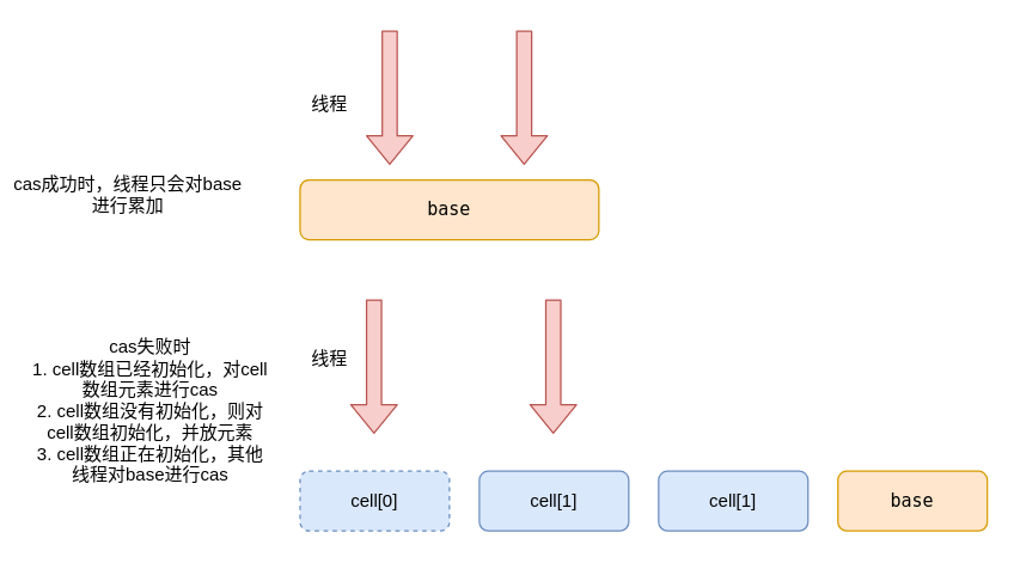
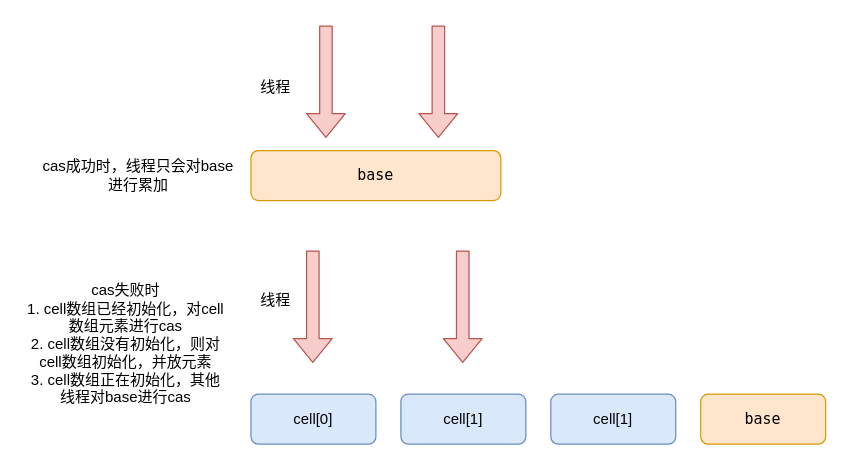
- <mxCell id="6" value="cas成功时，线程只会对&lt;span&gt;base进行累加&lt;/span&gt;" style="text;html=1;strokeColor=none;fillColor=none;align=center;verticalAlign=middle;whiteSpace=wrap;rounded=0;" vertex="1" parent="1"><mxGeometry x="5" y="85" width="160" height="90" as="geometry" /></mxCell>
+ <mxCell id="6" value="cas成功时，线程只会对&lt;span&gt;base进行累加&lt;/span&gt;" style="text;html=1;strokeColor=none;fillColor=none;align=center;verticalAlign=middle;whiteSpace=wrap;rounded=0;" vertex="1" parent="1"><mxGeometry x="30" y="95" width="160" height="90" as="geometry" /></mxCell>
- <mxCell id="5" value="&lt;pre&gt;&lt;span style=&quot;font-family: &amp;#34;helvetica&amp;#34;&quot;&gt;cell[0]&lt;/span&gt;&lt;br&gt;&lt;/pre&gt;" style="rounded=1;whiteSpace=wrap;html=1;fillColor=#dae8fc;strokeColor=#6c8ebf;dashed=1;" vertex="1" parent="1"><mxGeometry x="200" y="315" width="100" height="40" as="geometry" /></mxCell>
+ <mxCell id="5" value="&lt;pre&gt;&lt;span style=&quot;font-family: &amp;#34;helvetica&amp;#34;&quot;&gt;cell[0]&lt;/span&gt;&lt;br&gt;&lt;/pre&gt;" style="rounded=1;whiteSpace=wrap;html=1;fillColor=#dae8fc;strokeColor=#6c8ebf;" vertex="1" parent="1"><mxGeometry x="200" y="315" width="100" height="40" as="geometry" /></mxCell>
